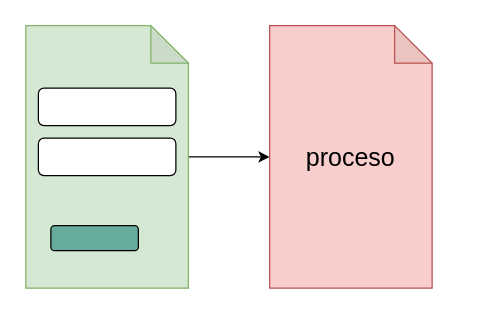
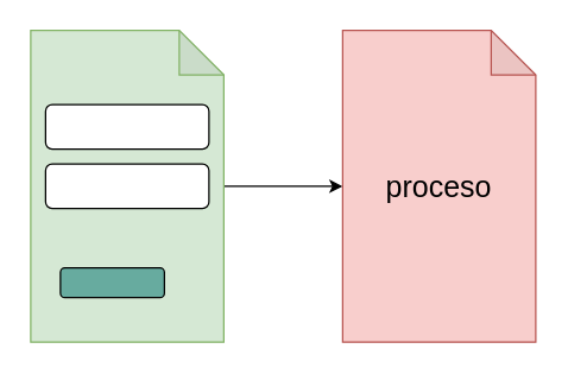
- <mxCell id="4" value="proceso" style="shape=note;whiteSpace=wrap;html=1;backgroundOutline=1;darkOpacity=0.05;fontSize=20;fillColor=#f8cecc;strokeColor=#b85450;" vertex="1" parent="1"><mxGeometry x="215" y="20" width="130" height="210" as="geometry" /></mxCell>
+ <mxCell id="4" value="proceso" style="shape=note;whiteSpace=wrap;html=1;backgroundOutline=1;darkOpacity=0.05;fontSize=20;fillColor=#f8cecc;strokeColor=#b85450;" vertex="1" parent="1"><mxGeometry x="230" y="20" width="130" height="210" as="geometry" /></mxCell>
